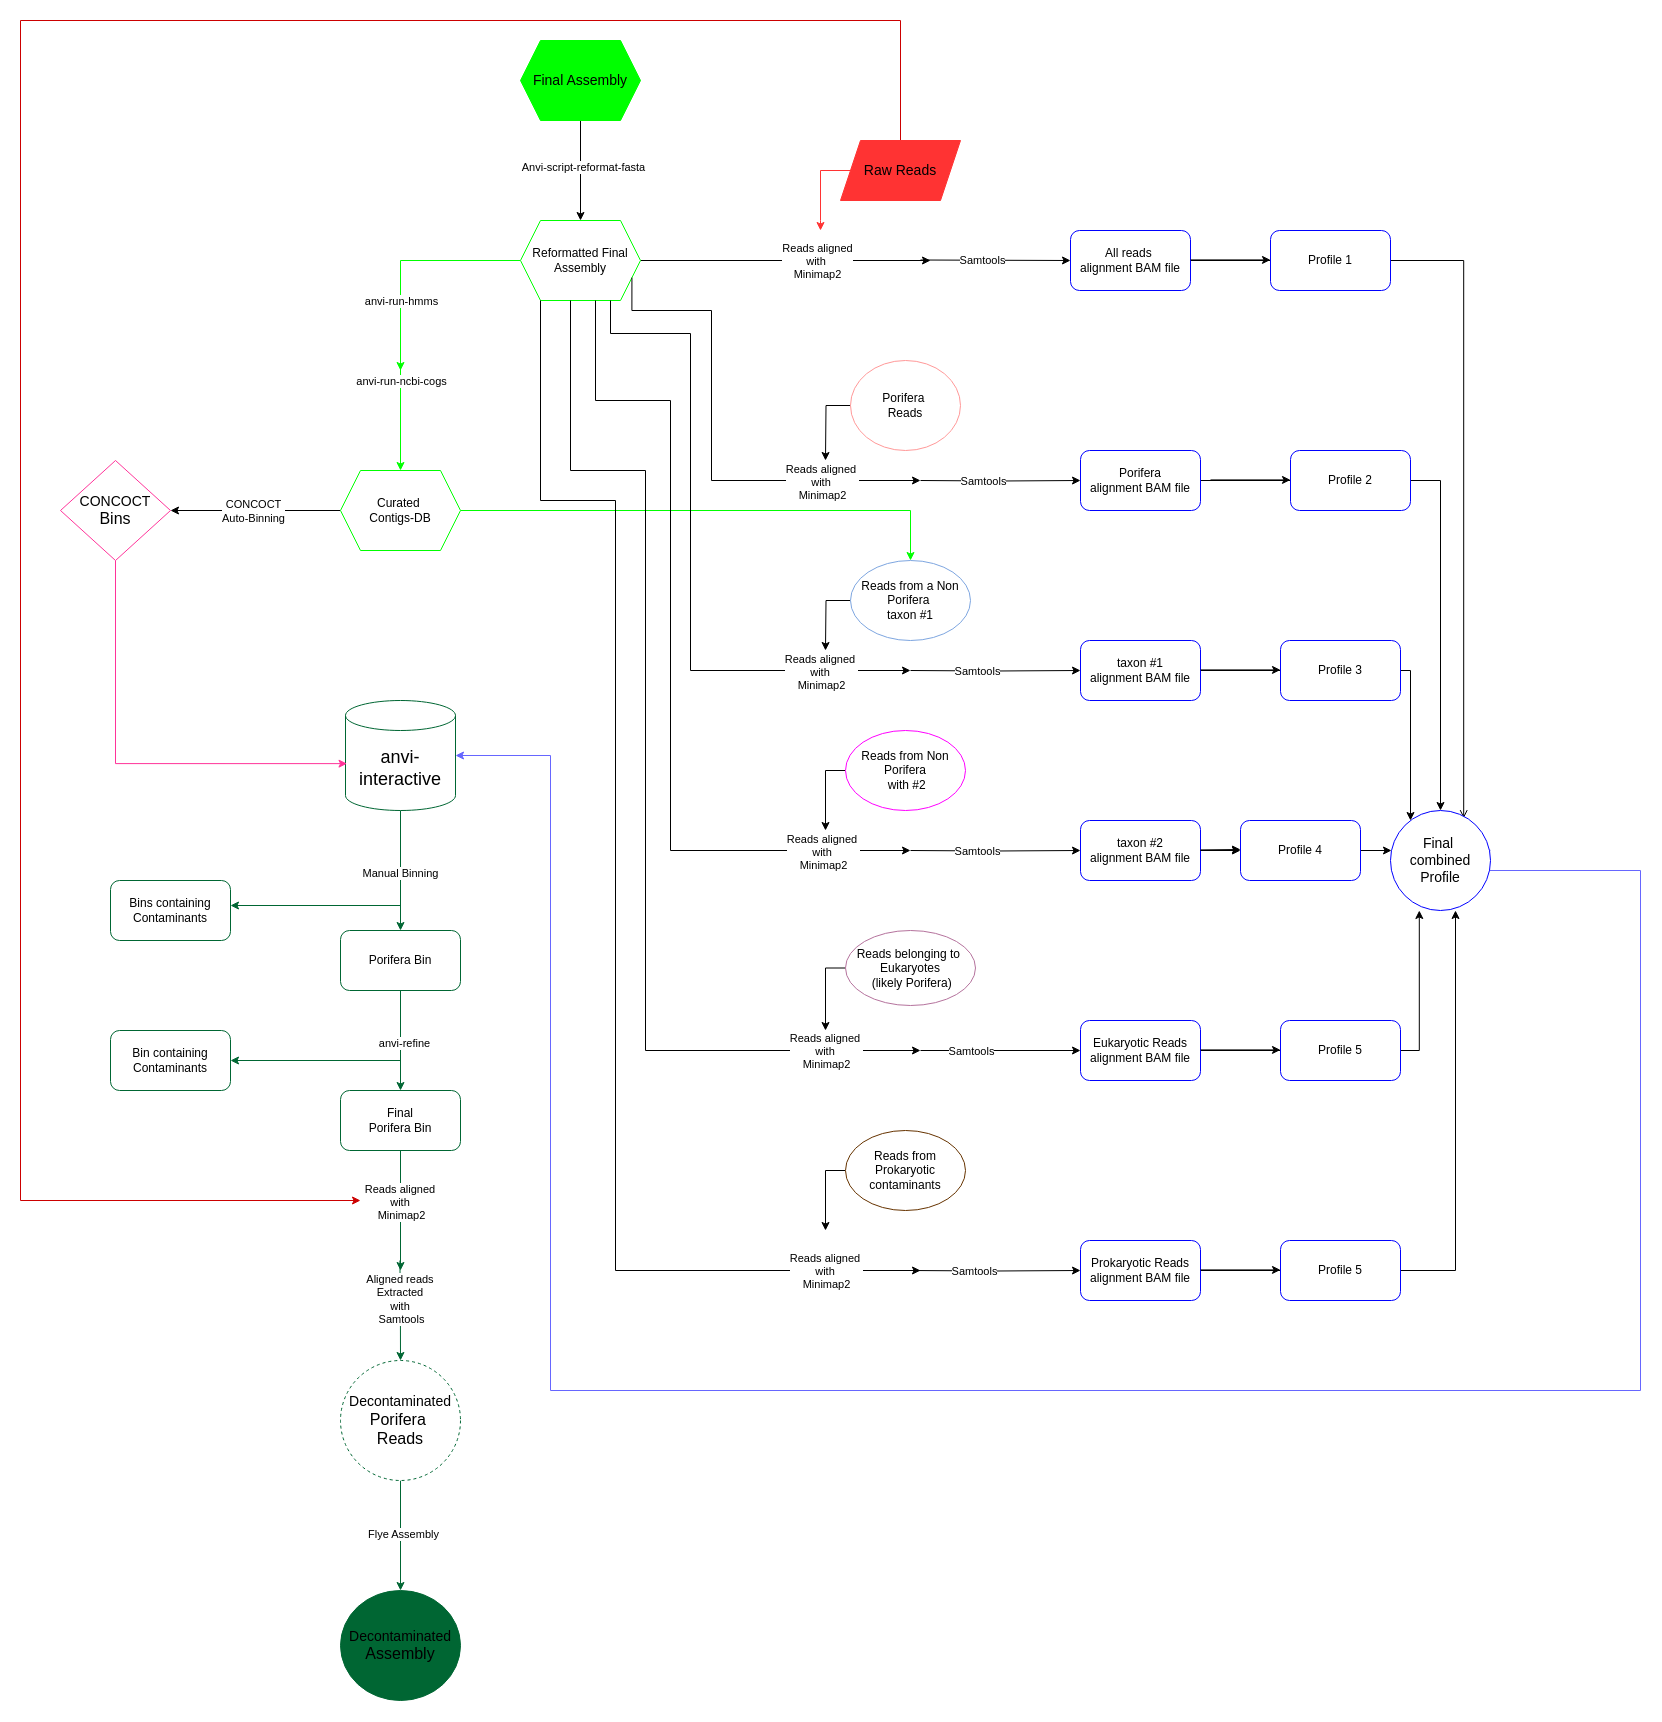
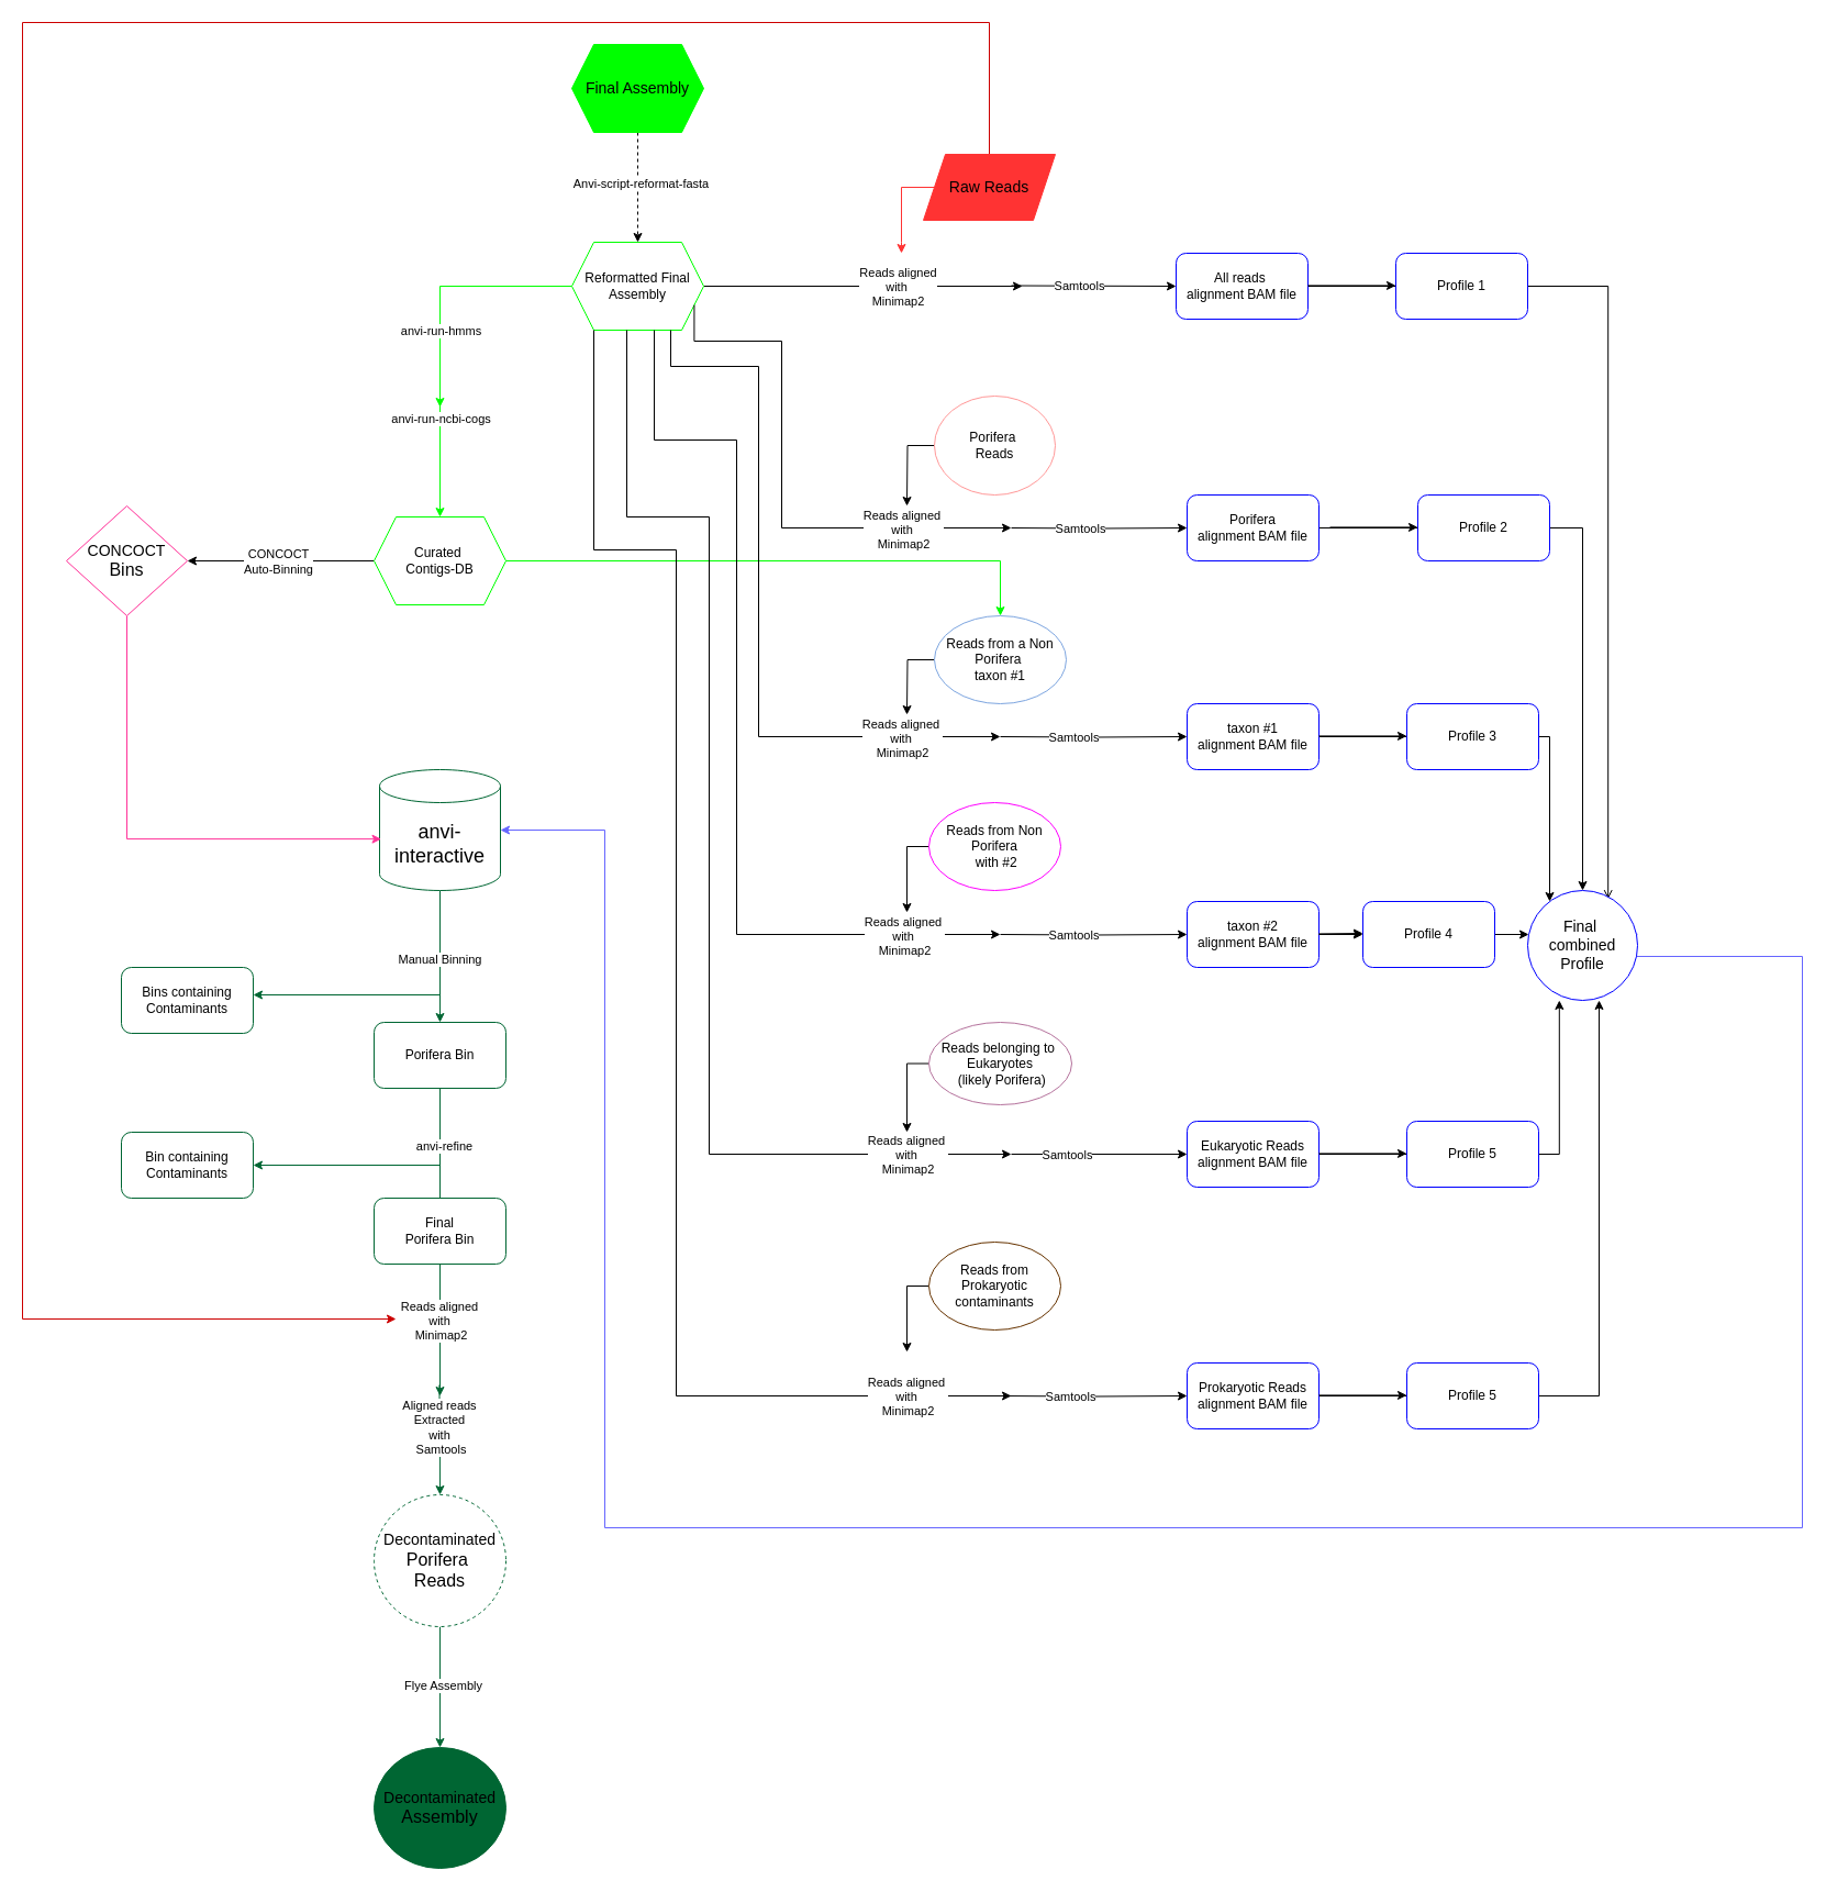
- <mxCell id="2" value="" style="edgeStyle=orthogonalEdgeStyle;rounded=0;orthogonalLoop=1;jettySize=auto;html=1;" edge="1" parent="1" source="4" target="12"><mxGeometry relative="1" as="geometry" /></mxCell>
+ <mxCell id="2" value="" style="edgeStyle=orthogonalEdgeStyle;rounded=0;orthogonalLoop=1;jettySize=auto;html=1;dashed=1;" edge="1" parent="1" source="4" target="12"><mxGeometry relative="1" as="geometry" /></mxCell>
- <mxCell id="83" value="" style="edgeStyle=orthogonalEdgeStyle;rounded=0;orthogonalLoop=1;jettySize=auto;html=1;strokeColor=#006633;exitX=0.5;exitY=1;exitDx=0;exitDy=0;exitPerimeter=0;entryX=0.5;entryY=0;entryDx=0;entryDy=0;entryPerimeter=0;" edge="1" parent="1" source="89" target="90"><mxGeometry relative="1" as="geometry"><mxPoint x="400" y="1005" as="sourcePoint" /><mxPoint x="400" y="1085" as="targetPoint" /></mxGeometry></mxCell>
+ <mxCell id="83" value="" style="edgeStyle=orthogonalEdgeStyle;rounded=0;orthogonalLoop=1;jettySize=auto;html=1;strokeColor=#006633;exitX=0.5;exitY=1;exitDx=0;exitDy=0;exitPerimeter=0;entryX=0.5;entryY=0;entryDx=0;entryDy=0;entryPerimeter=0;endArrow=none;" edge="1" parent="1" source="89" target="90"><mxGeometry relative="1" as="geometry"><mxPoint x="400" y="1005" as="sourcePoint" /><mxPoint x="400" y="1085" as="targetPoint" /></mxGeometry></mxCell>
